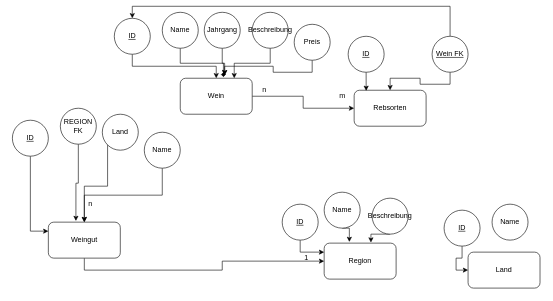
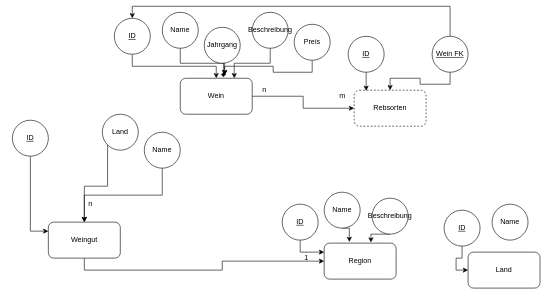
- <mxCell id="9" value="Jahrgang" style="ellipse;whiteSpace=wrap;html=1;aspect=fixed;" vertex="1" parent="1"><mxGeometry x="340" y="20" width="60" height="60" as="geometry" /></mxCell>
+ <mxCell id="9" value="Jahrgang" style="ellipse;whiteSpace=wrap;html=1;aspect=fixed;" vertex="1" parent="1"><mxGeometry x="340" y="45" width="60" height="60" as="geometry" /></mxCell>
- <mxCell id="14" value="Rebsorten" style="rounded=1;whiteSpace=wrap;html=1;" vertex="1" parent="1"><mxGeometry x="590" y="150" width="120" height="60" as="geometry" /></mxCell>
+ <mxCell id="14" value="Rebsorten" style="rounded=1;whiteSpace=wrap;html=1;dashed=1;" vertex="1" parent="1"><mxGeometry x="590" y="150" width="120" height="60" as="geometry" /></mxCell>
- <mxCell id="27" value="REGION FK" style="ellipse;whiteSpace=wrap;html=1;aspect=fixed;" vertex="1" parent="1"><mxGeometry x="100" y="180" width="60" height="60" as="geometry" /></mxCell>
- <mxCell id="26" style="edgeStyle=orthogonalEdgeStyle;rounded=0;orthogonalLoop=1;jettySize=auto;html=1;exitX=0.5;exitY=1;exitDx=0;exitDy=0;entryX=0.383;entryY=-0.033;entryDx=0;entryDy=0;entryPerimeter=0;" edge="1" parent="1" source="27" target="23"><mxGeometry relative="1" as="geometry" /></mxCell>
